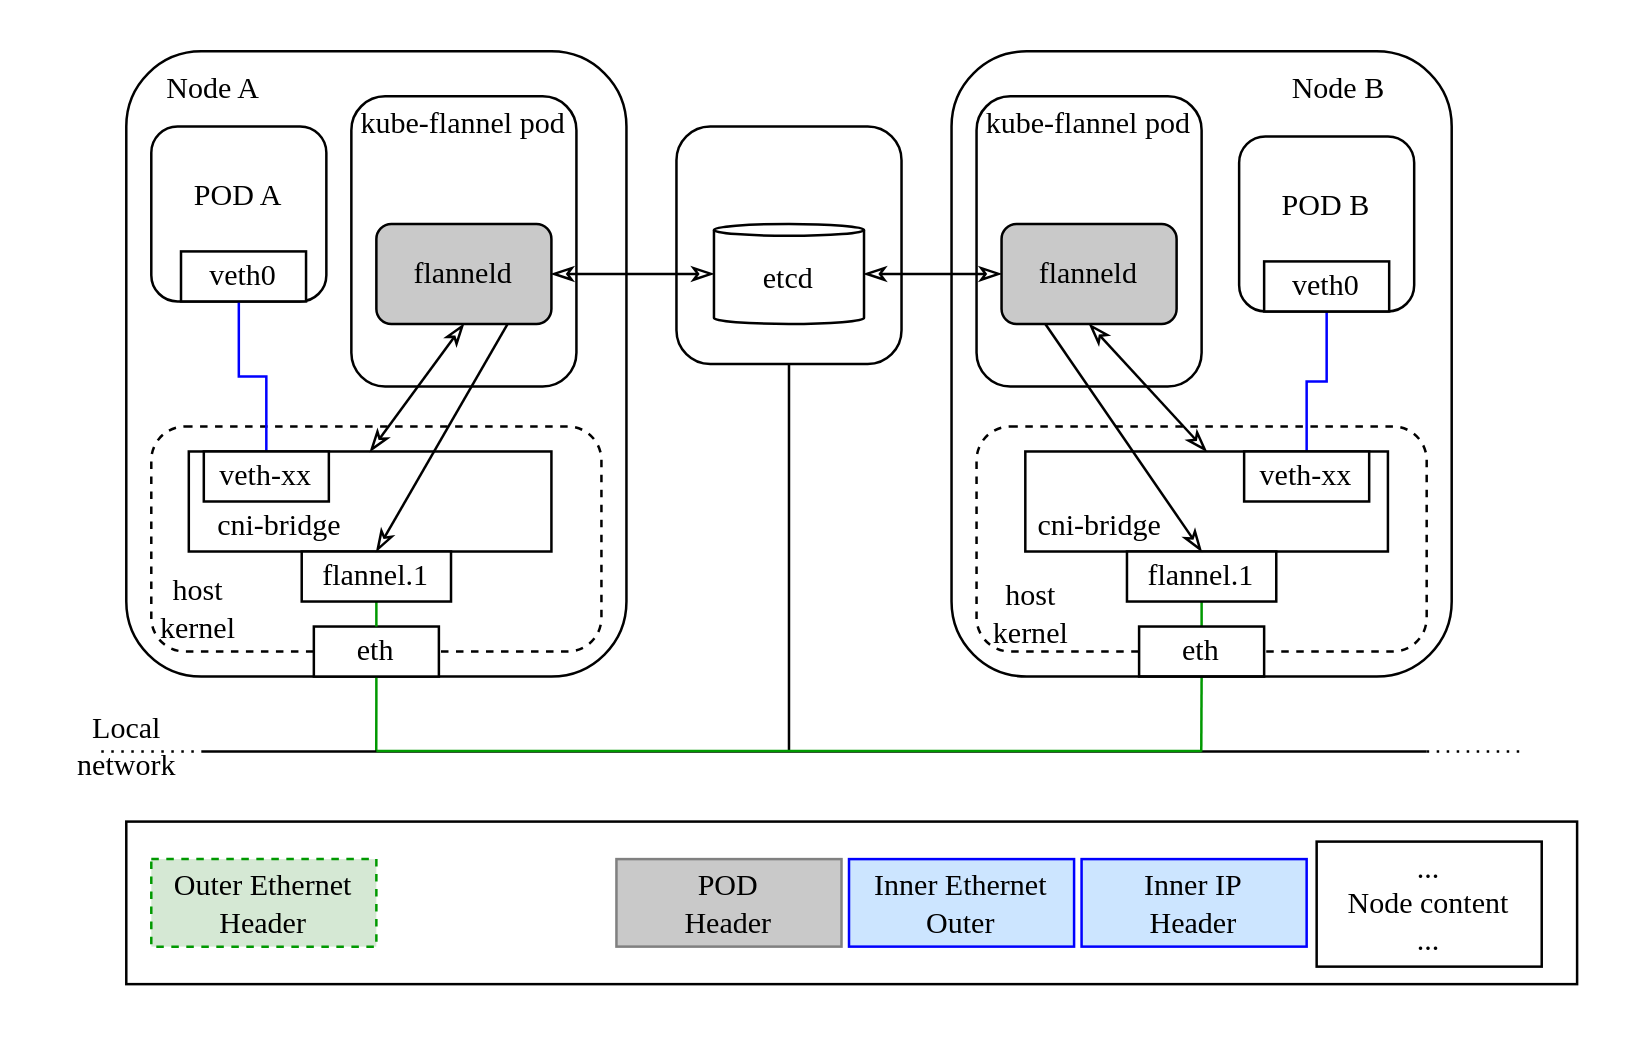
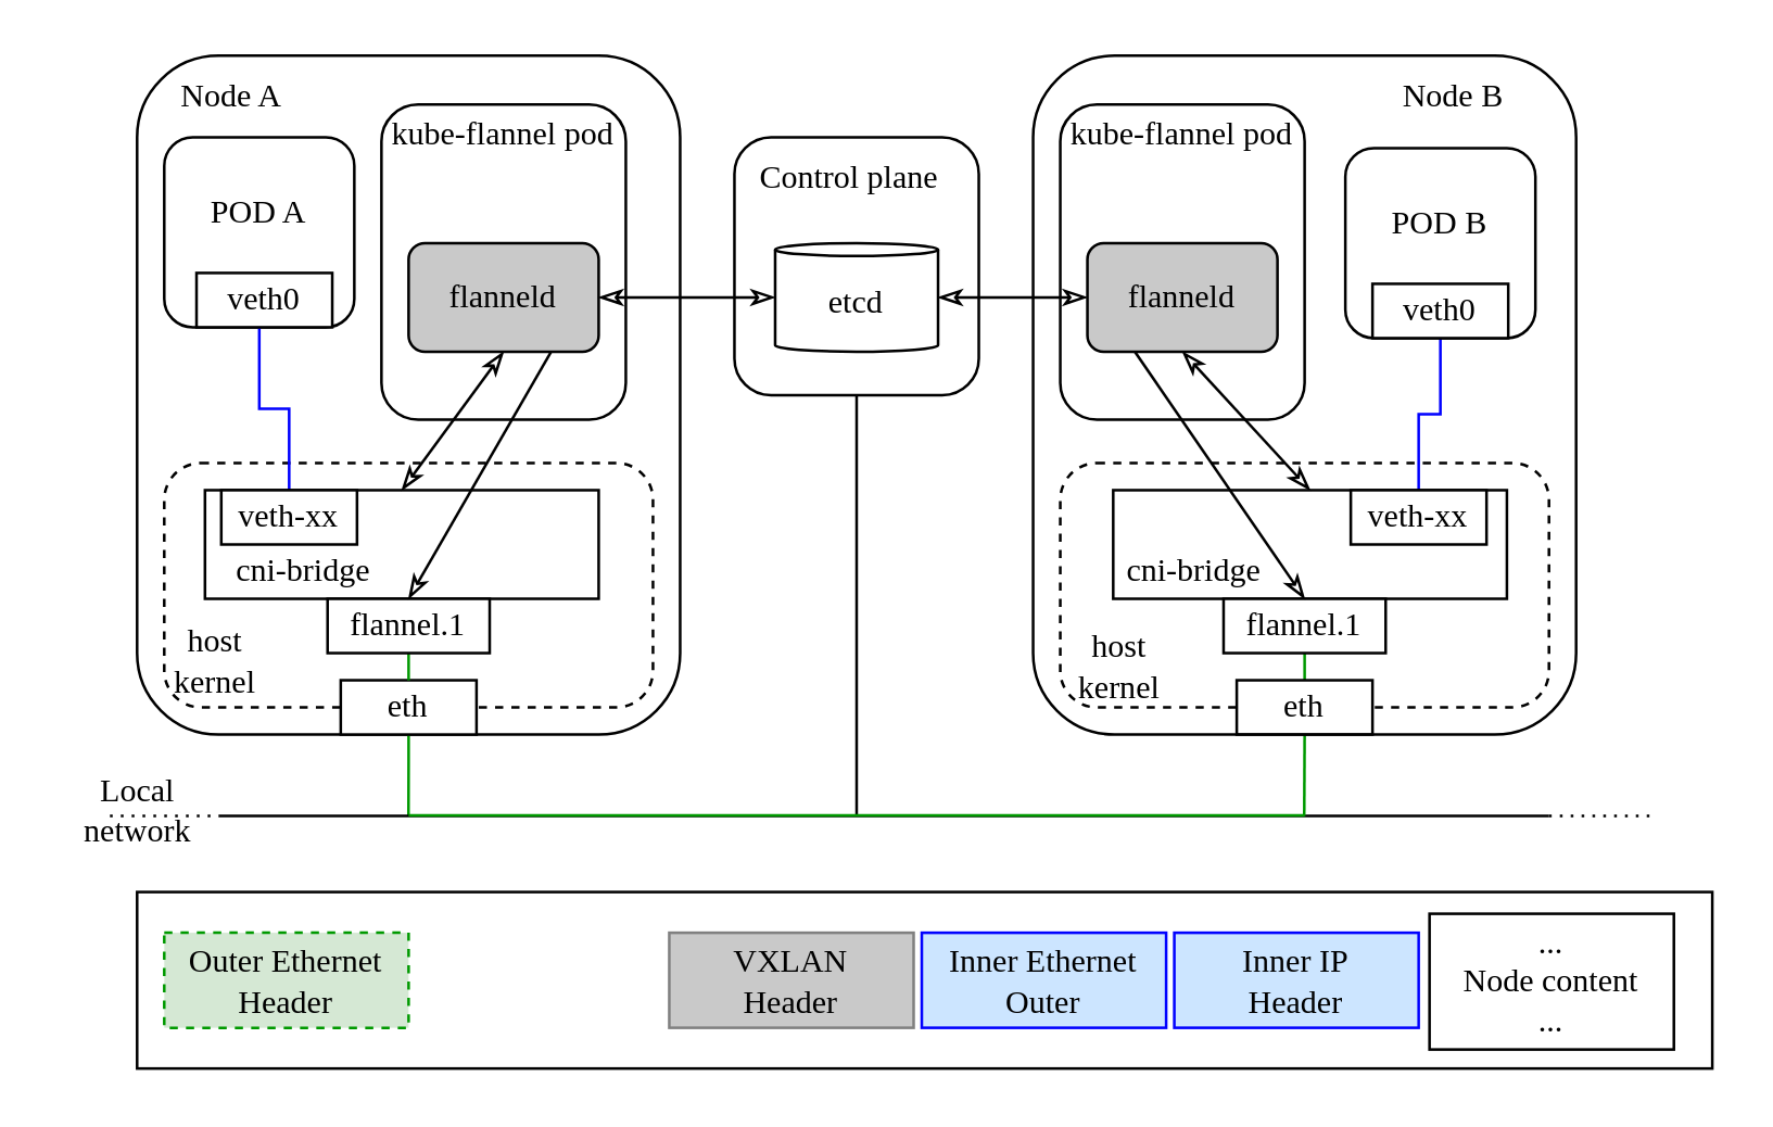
+ <mxCell id="17" value="&lt;font face=&quot;newcomputermodern&quot;&gt;Control plane&lt;/font&gt;" style="text;html=1;align=center;verticalAlign=middle;whiteSpace=wrap;rounded=0;" parent="1" vertex="1"><mxGeometry x="270" y="50" width="85" height="30" as="geometry" /></mxCell>
- <mxCell id="52" value="&lt;font face=&quot;newcomputermodern&quot;&gt;POD &lt;br&gt;Header&lt;/font&gt;" style="rounded=0;whiteSpace=wrap;html=1;strokeColor=#808080;fillColor=#C9C9C9;" parent="1" vertex="1"><mxGeometry x="246" y="343" width="90" height="35" as="geometry" /></mxCell>
+ <mxCell id="52" value="&lt;font face=&quot;newcomputermodern&quot;&gt;VXLAN &lt;br&gt;Header&lt;/font&gt;" style="rounded=0;whiteSpace=wrap;html=1;strokeColor=#808080;fillColor=#C9C9C9;" parent="1" vertex="1"><mxGeometry x="246" y="343" width="90" height="35" as="geometry" /></mxCell>
